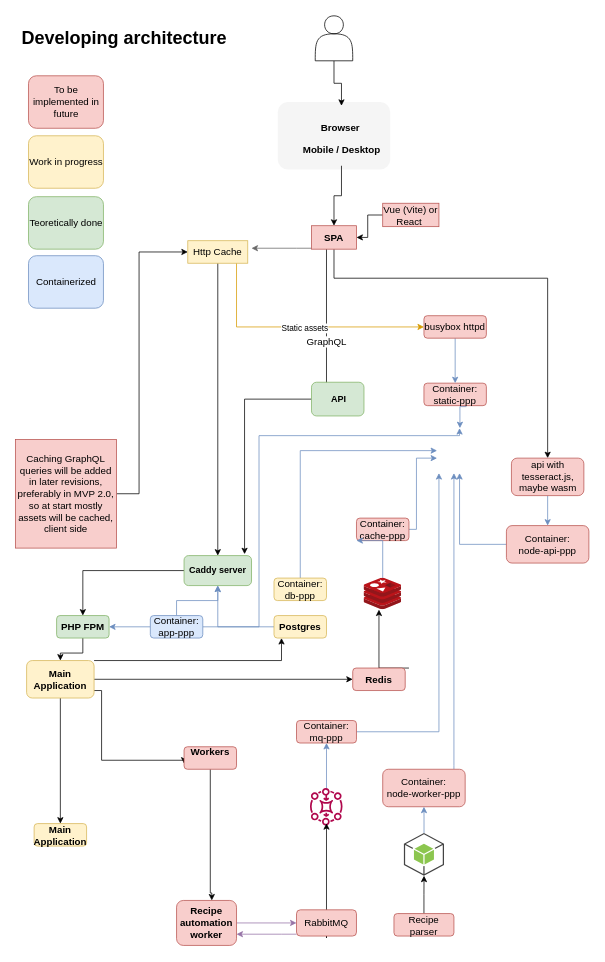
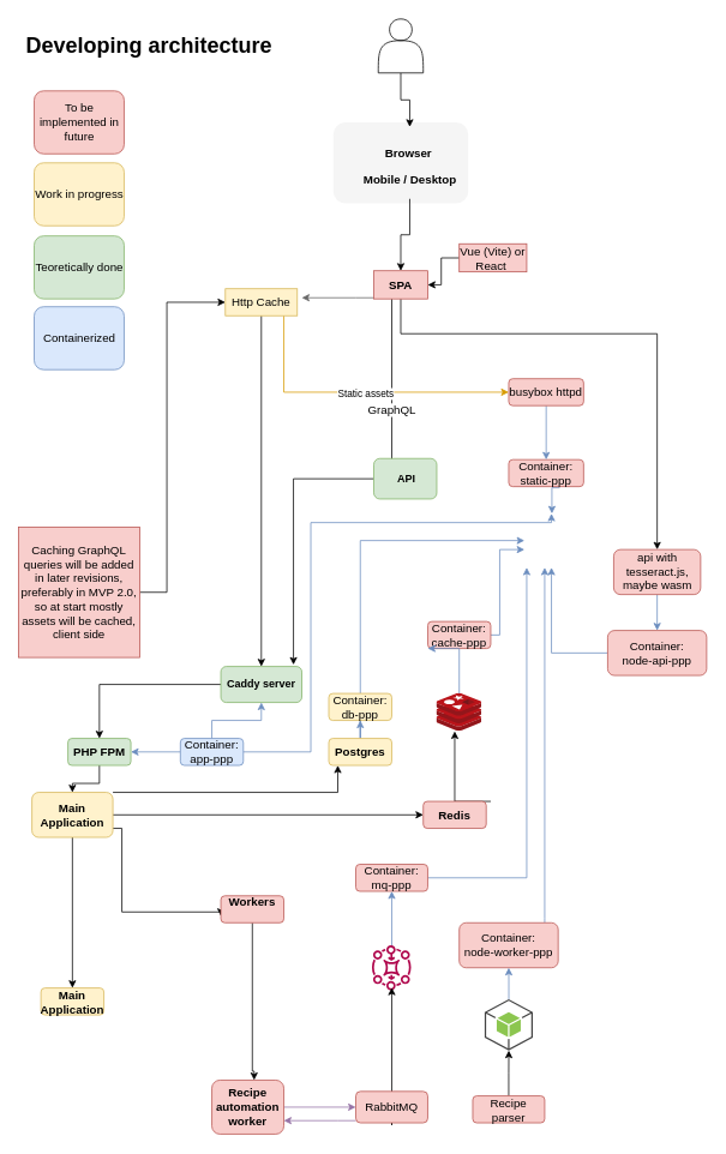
- <mxCell id="32" style="edgeStyle=orthogonalEdgeStyle;rounded=0;orthogonalLoop=1;jettySize=auto;html=1;fontSize=13;fillColor=#dae8fc;strokeColor=#6c8ebf;" parent="1" source="33" target="18" edge="1"><mxGeometry relative="1" as="geometry" /></mxCell>
+ <mxCell id="32" style="edgeStyle=orthogonalEdgeStyle;rounded=0;orthogonalLoop=1;jettySize=auto;html=1;fontSize=13;fillColor=#dae8fc;strokeColor=#6c8ebf;" parent="1" source="33" target="35" edge="1"><mxGeometry relative="1" as="geometry" /></mxCell>
